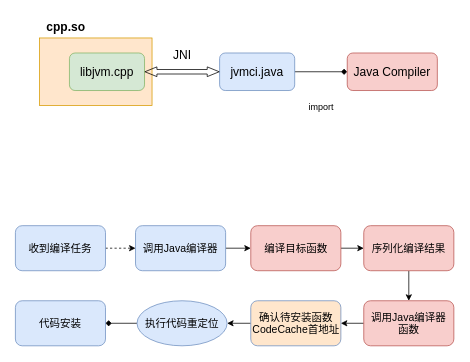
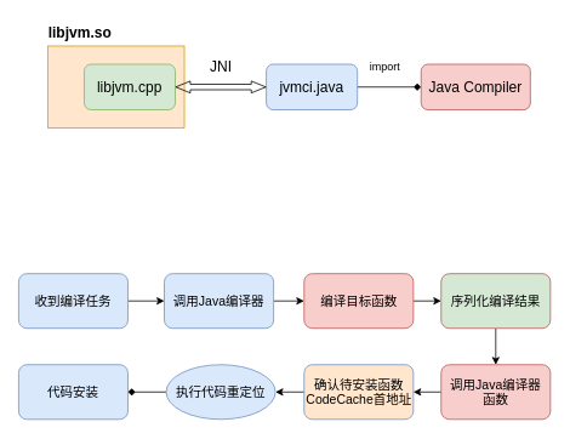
- <mxCell id="3" value="&lt;font style=&quot;font-size: 16px;&quot;&gt;&lt;b&gt;cpp.so&lt;/b&gt;&lt;/font&gt;" style="text;html=1;align=center;verticalAlign=middle;resizable=0;points=[];autosize=1;strokeColor=none;fillColor=none;" parent="1" vertex="1"><mxGeometry x="42" y="20" width="90" height="30" as="geometry" /></mxCell>
+ <mxCell id="3" value="&lt;font style=&quot;font-size: 16px;&quot;&gt;&lt;b&gt;libjvm.so&lt;/b&gt;&lt;/font&gt;" style="text;html=1;align=center;verticalAlign=middle;resizable=0;points=[];autosize=1;strokeColor=none;fillColor=none;" parent="1" vertex="1"><mxGeometry x="42" y="20" width="90" height="30" as="geometry" /></mxCell>
- <mxCell id="10" value="import" style="text;html=1;align=center;verticalAlign=middle;resizable=0;points=[];autosize=1;strokeColor=none;fillColor=none;" parent="1" vertex="1"><mxGeometry x="397" y="128" width="60" height="30" as="geometry" /></mxCell>
+ <mxCell id="10" value="import" style="text;html=1;align=center;verticalAlign=middle;resizable=0;points=[];autosize=1;strokeColor=none;fillColor=none;" parent="1" vertex="1"><mxGeometry x="392" y="58" width="60" height="30" as="geometry" /></mxCell>
- <mxCell id="11" style="edgeStyle=orthogonalEdgeStyle;rounded=0;orthogonalLoop=1;jettySize=auto;html=1;exitX=1;exitY=0.5;exitDx=0;exitDy=0;entryX=0;entryY=0.5;entryDx=0;entryDy=0;dashed=1;" edge="1" parent="1" source="12" target="14"><mxGeometry relative="1" as="geometry" /></mxCell>
+ <mxCell id="11" style="edgeStyle=orthogonalEdgeStyle;rounded=0;orthogonalLoop=1;jettySize=auto;html=1;exitX=1;exitY=0.5;exitDx=0;exitDy=0;entryX=0;entryY=0.5;entryDx=0;entryDy=0;" edge="1" parent="1" source="12" target="14"><mxGeometry relative="1" as="geometry" /></mxCell>
- <mxCell id="16" value="&lt;span style=&quot;font-size: 14px;&quot;&gt;序列化编译结果&lt;/span&gt;" style="rounded=1;whiteSpace=wrap;html=1;fillColor=#f8cecc;strokeColor=#b85450;" vertex="1" parent="1"><mxGeometry x="484" y="300" width="120" height="60" as="geometry" /></mxCell>
+ <mxCell id="16" value="&lt;span style=&quot;font-size: 14px;&quot;&gt;序列化编译结果&lt;/span&gt;" style="rounded=1;whiteSpace=wrap;html=1;fillColor=#d5e8d4;strokeColor=#b85450;" vertex="1" parent="1"><mxGeometry x="484" y="300" width="120" height="60" as="geometry" /></mxCell>
